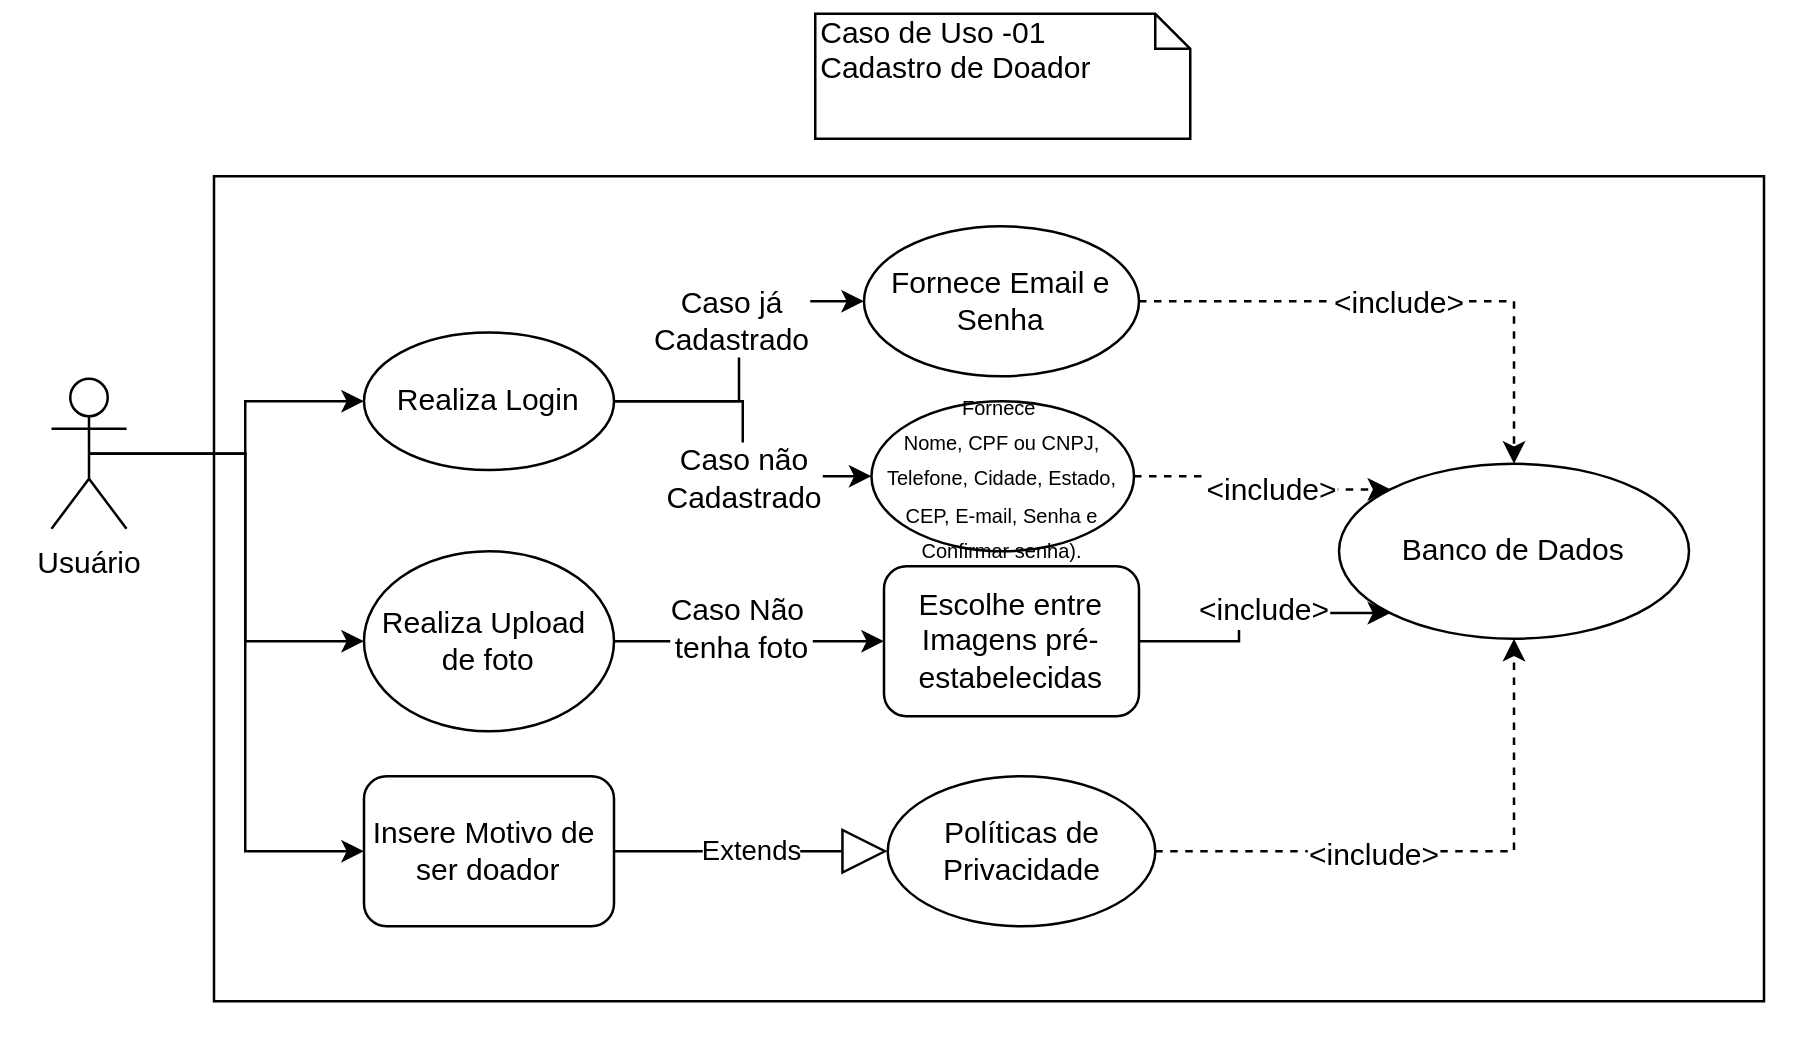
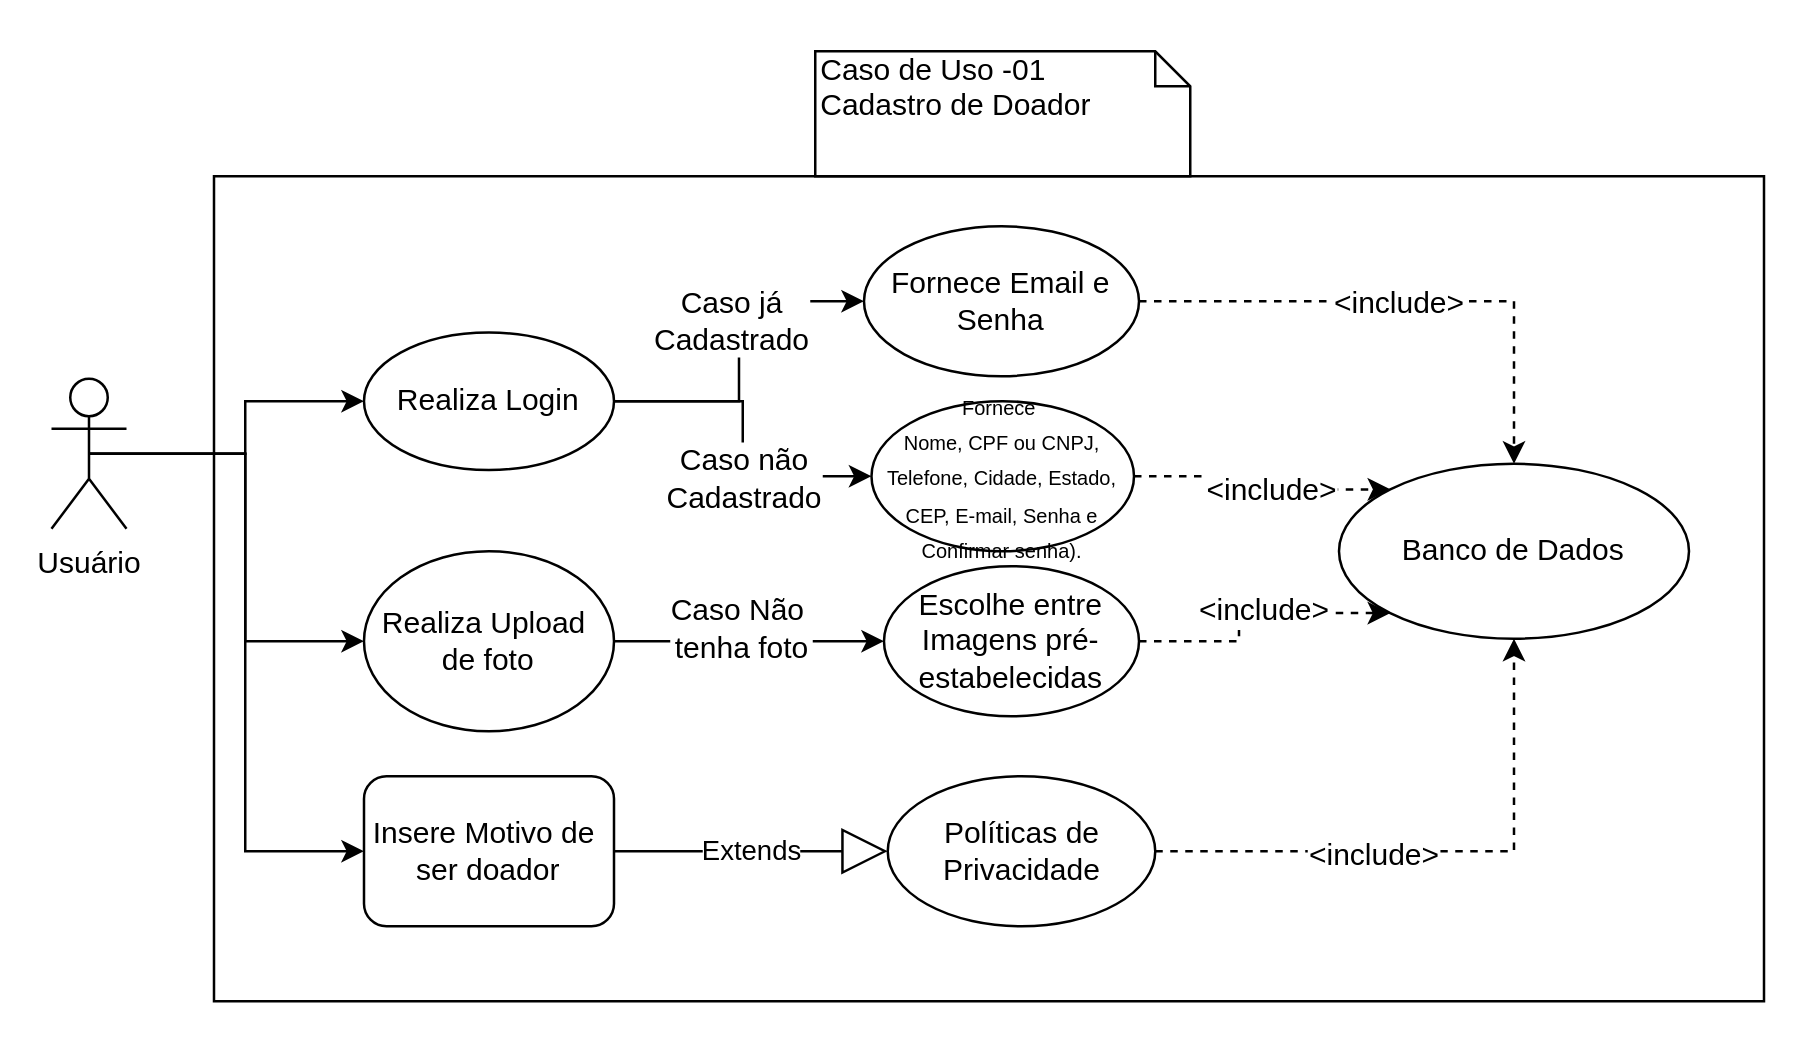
- <mxCell id="12" value="Caso de Uso -01&lt;br&gt;Cadastro de Doador" style="shape=note;whiteSpace=wrap;html=1;size=14;verticalAlign=top;align=left;spacingTop=-6;" parent="1" vertex="1"><mxGeometry x="325.5" y="5" width="150" height="50" as="geometry" /></mxCell>
+ <mxCell id="12" value="Caso de Uso -01&lt;br&gt;Cadastro de Doador" style="shape=note;whiteSpace=wrap;html=1;size=14;verticalAlign=top;align=left;spacingTop=-6;" parent="1" vertex="1"><mxGeometry x="325.5" width="150" height="50" as="geometry" y="20" /></mxCell>
- <mxCell id="24" value="Escolhe entre&lt;br&gt;Imagens pré-estabelecidas" style="whiteSpace=wrap;html=1;rounded=1;" parent="1" vertex="1"><mxGeometry x="353" y="226" width="102" height="60" as="geometry" /></mxCell>
+ <mxCell id="24" value="Escolhe entre&lt;br&gt;Imagens pré-estabelecidas" style="ellipse;whiteSpace=wrap;html=1;" parent="1" vertex="1"><mxGeometry x="353" y="226" width="102" height="60" as="geometry" /></mxCell>
- <mxCell id="22" style="edgeStyle=orthogonalEdgeStyle;rounded=0;orthogonalLoop=1;jettySize=auto;html=1;exitX=1;exitY=0.5;exitDx=0;exitDy=0;entryX=0;entryY=1;entryDx=0;entryDy=0;dashed=0;" parent="1" source="24" target="30" edge="1"><mxGeometry relative="1" as="geometry" /></mxCell>
+ <mxCell id="22" style="edgeStyle=orthogonalEdgeStyle;rounded=0;orthogonalLoop=1;jettySize=auto;html=1;exitX=1;exitY=0.5;exitDx=0;exitDy=0;entryX=0;entryY=1;entryDx=0;entryDy=0;dashed=1;" parent="1" source="24" target="30" edge="1"><mxGeometry relative="1" as="geometry" /></mxCell>
